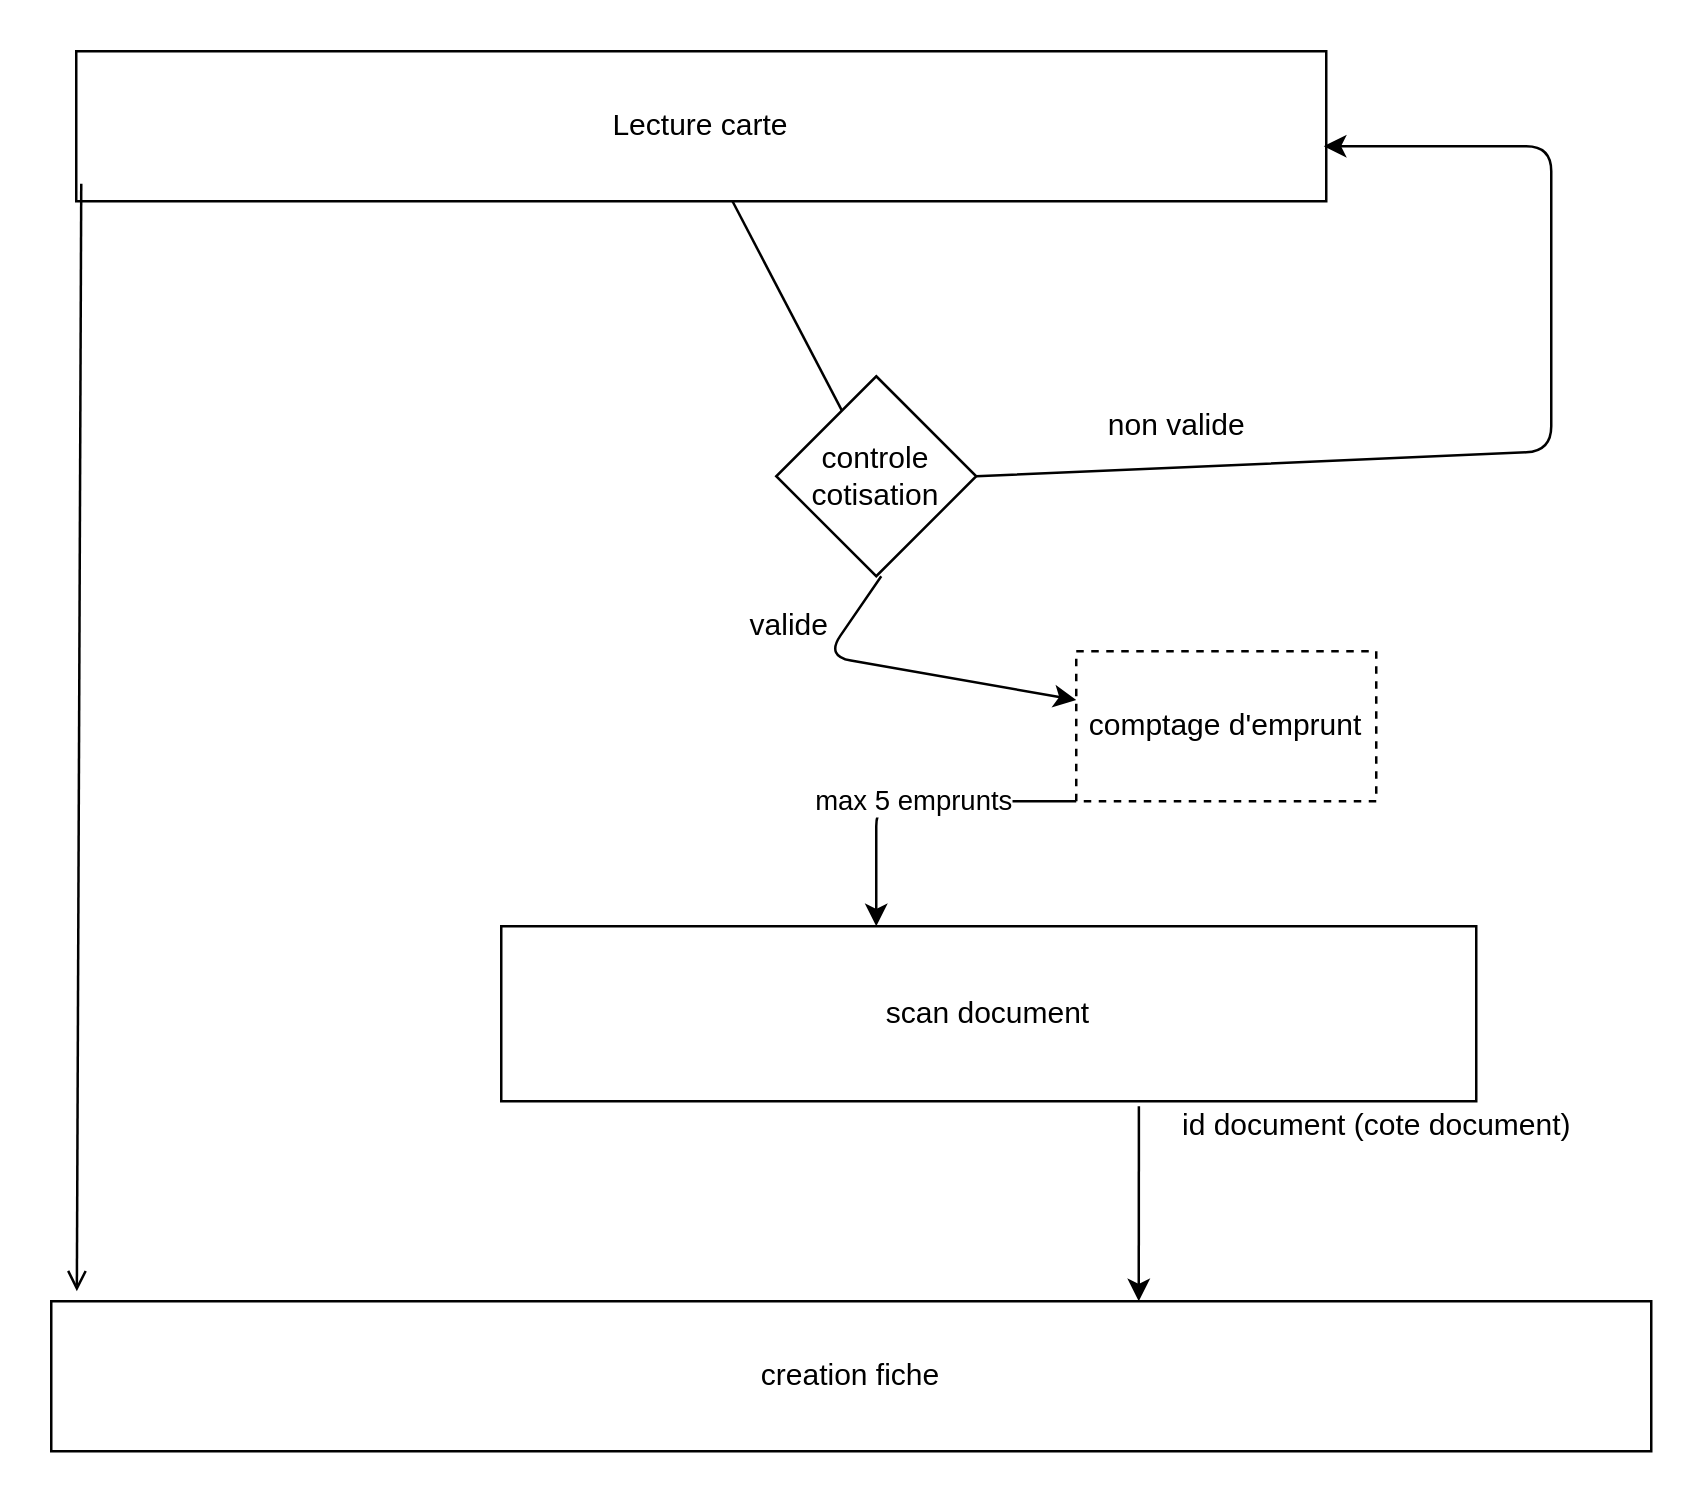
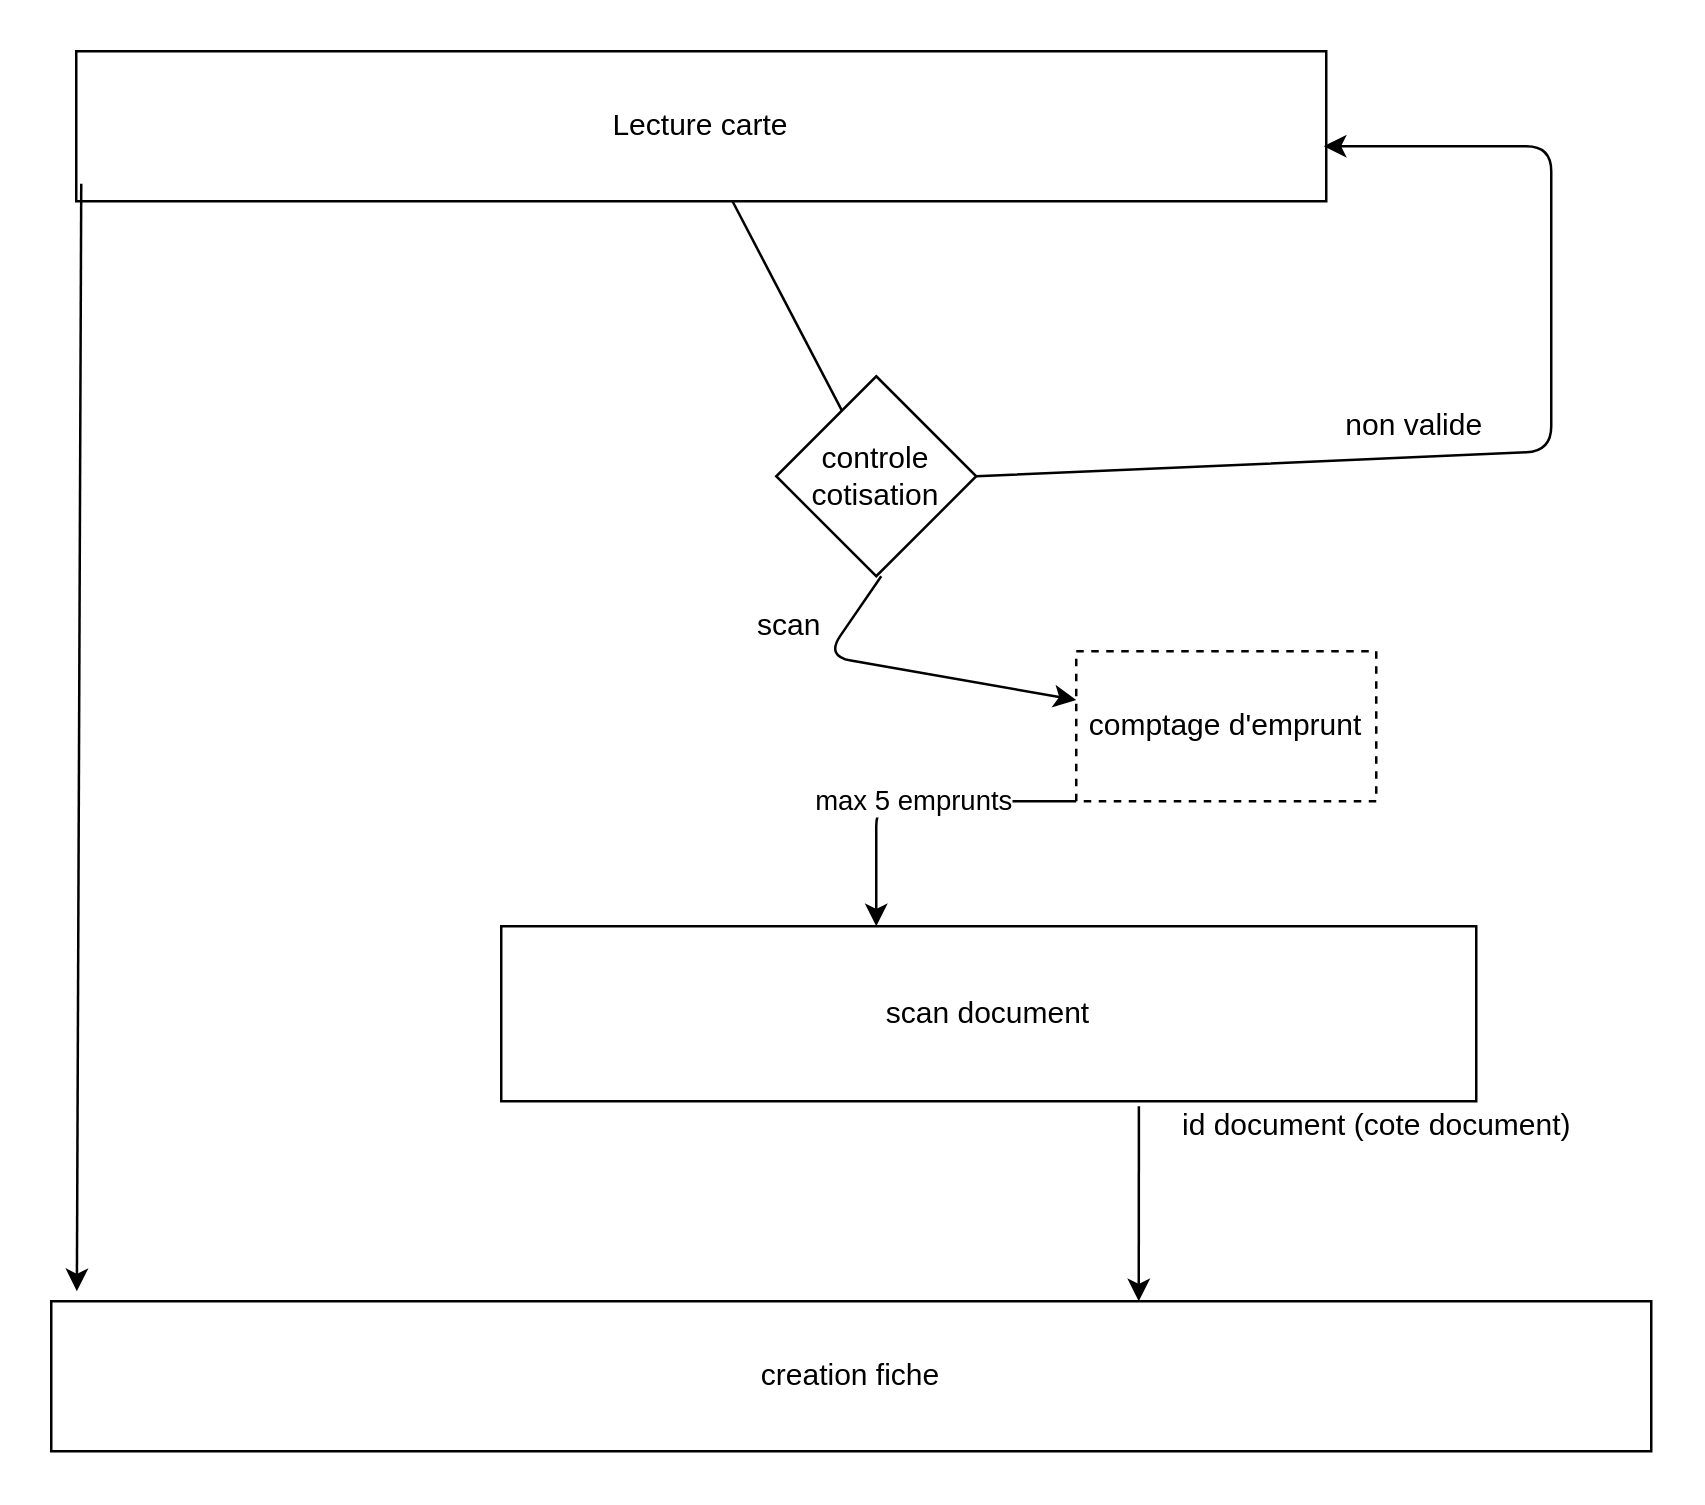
- <mxCell id="7" value="non valide" style="text;html=1;align=center;verticalAlign=middle;resizable=0;points=[];autosize=1;strokeColor=none;" vertex="1" parent="1"><mxGeometry x="435" y="160" width="70" height="20" as="geometry" /></mxCell>
+ <mxCell id="7" value="non valide" style="text;html=1;align=center;verticalAlign=middle;resizable=0;points=[];autosize=1;strokeColor=none;" vertex="1" parent="1"><mxGeometry x="530" y="160" width="70" height="20" as="geometry" /></mxCell>
- <mxCell id="8" value="valide" style="text;html=1;align=center;verticalAlign=middle;resizable=0;points=[];autosize=1;strokeColor=none;" vertex="1" parent="1"><mxGeometry x="290" y="240" width="50" height="20" as="geometry" /></mxCell>
+ <mxCell id="8" value="scan" style="text;html=1;align=center;verticalAlign=middle;resizable=0;points=[];autosize=1;strokeColor=none;" vertex="1" parent="1"><mxGeometry x="290" y="240" width="50" height="20" as="geometry" /></mxCell>
- <mxCell id="13" value="" style="endArrow=open;html=1;exitX=0.004;exitY=0.883;exitDx=0;exitDy=0;exitPerimeter=0;entryX=0.016;entryY=-0.067;entryDx=0;entryDy=0;entryPerimeter=0;" edge="1" parent="1" source="2" target="10"><mxGeometry width="50" height="50" relative="1" as="geometry"><mxPoint x="330" y="380" as="sourcePoint" /><mxPoint x="380" y="330" as="targetPoint" /></mxGeometry></mxCell>
+ <mxCell id="13" value="" style="endArrow=classic;html=1;exitX=0.004;exitY=0.883;exitDx=0;exitDy=0;exitPerimeter=0;entryX=0.016;entryY=-0.067;entryDx=0;entryDy=0;entryPerimeter=0;" edge="1" parent="1" source="2" target="10"><mxGeometry width="50" height="50" relative="1" as="geometry"><mxPoint x="330" y="380" as="sourcePoint" /><mxPoint x="380" y="330" as="targetPoint" /></mxGeometry></mxCell>
